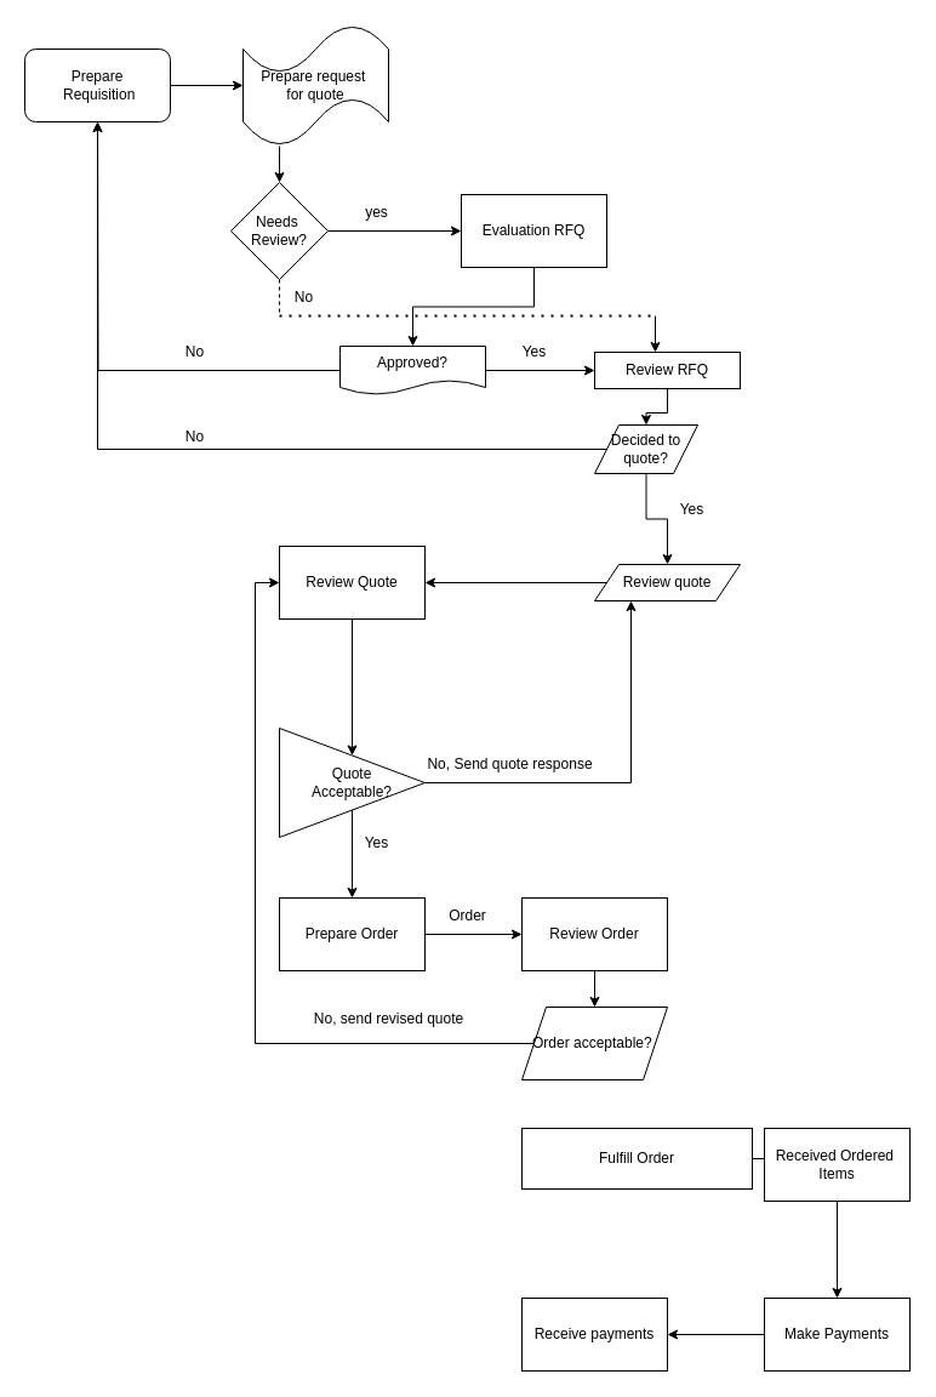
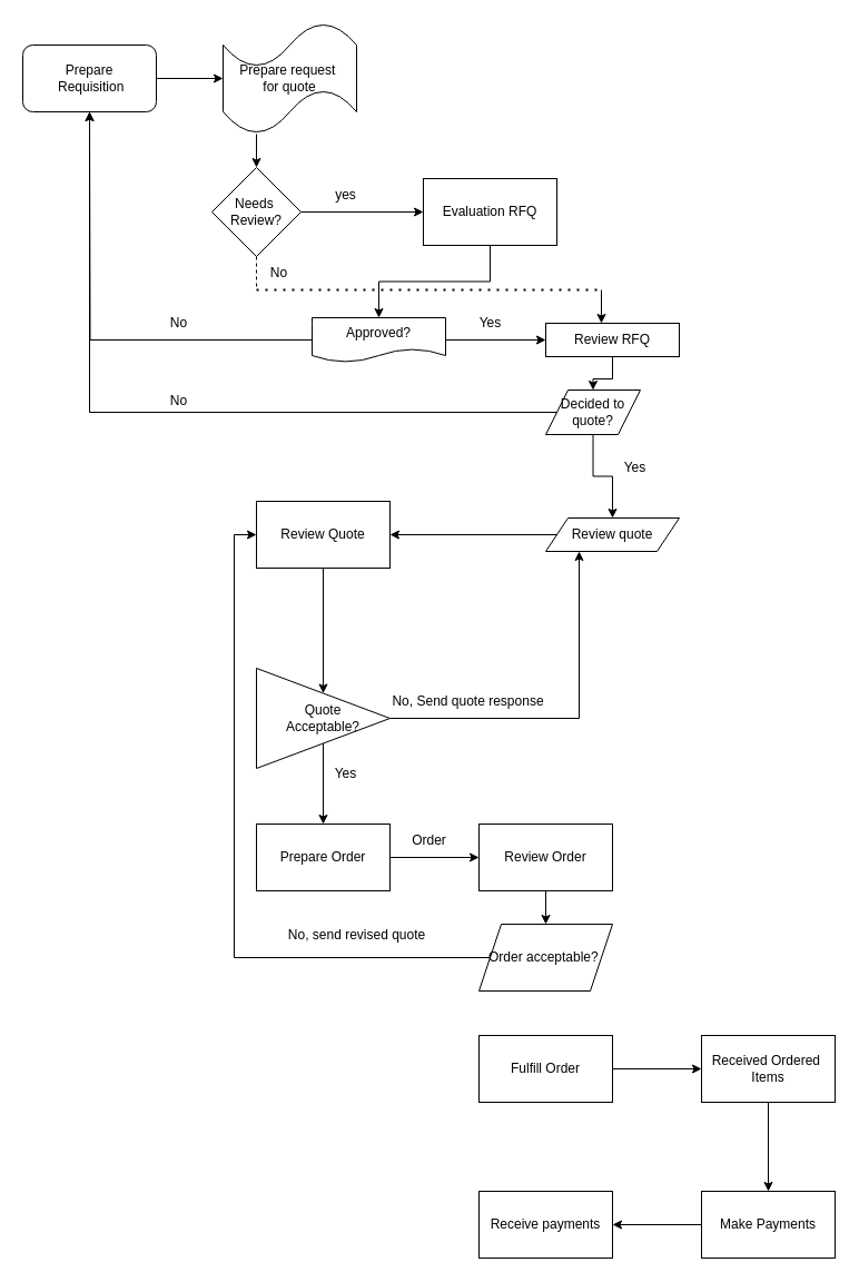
- <mxCell id="44" value="Fulfill Order" style="whiteSpace=wrap;html=1;rounded=0;" vertex="1" parent="1"><mxGeometry x="430" y="930" width="190" height="50" as="geometry" /></mxCell>
+ <mxCell id="44" value="Fulfill Order" style="whiteSpace=wrap;html=1;rounded=0;" vertex="1" parent="1"><mxGeometry x="430" y="930" width="120" height="60" as="geometry" /></mxCell>
